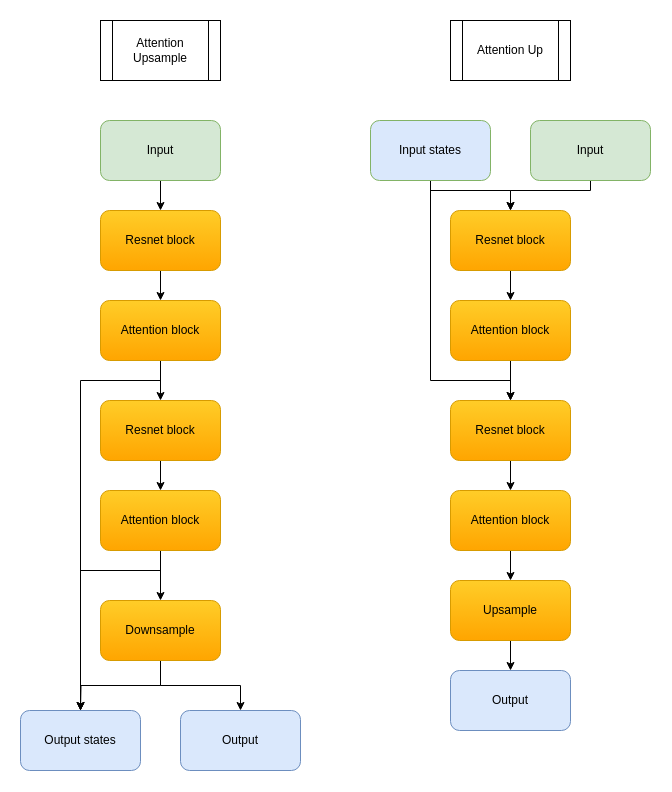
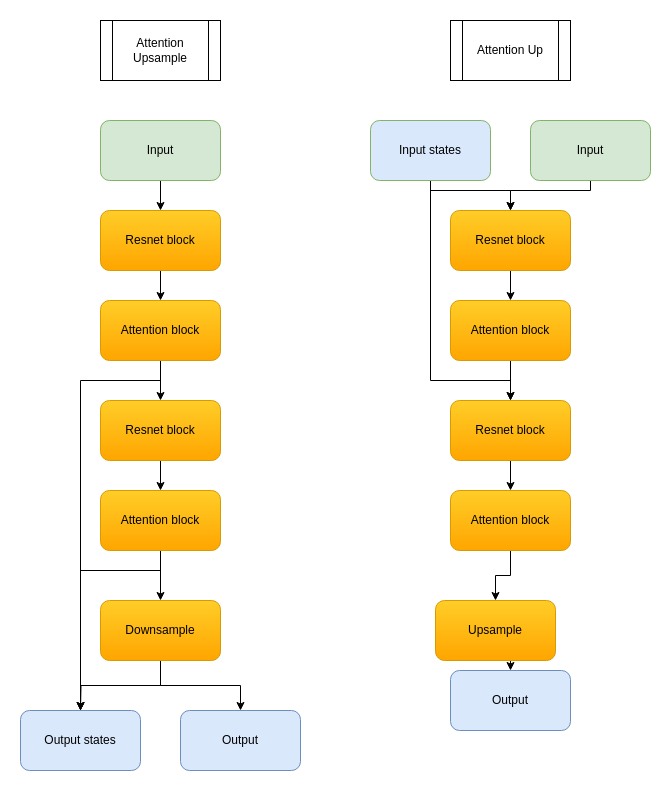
- <mxCell id="26" value="Upsample" style="rounded=1;whiteSpace=wrap;html=1;fillColor=#ffcd28;strokeColor=#d79b00;gradientColor=#ffa500;" parent="1" vertex="1"><mxGeometry x="450" y="580" width="120" height="60" as="geometry" /></mxCell>
+ <mxCell id="26" value="Upsample" style="rounded=1;whiteSpace=wrap;html=1;fillColor=#ffcd28;strokeColor=#d79b00;gradientColor=#ffa500;" parent="1" vertex="1"><mxGeometry x="435" y="600" width="120" height="60" as="geometry" /></mxCell>
